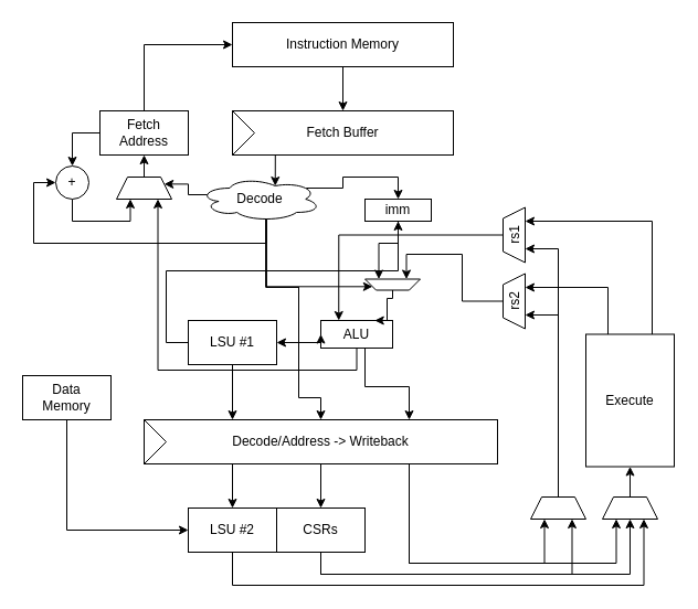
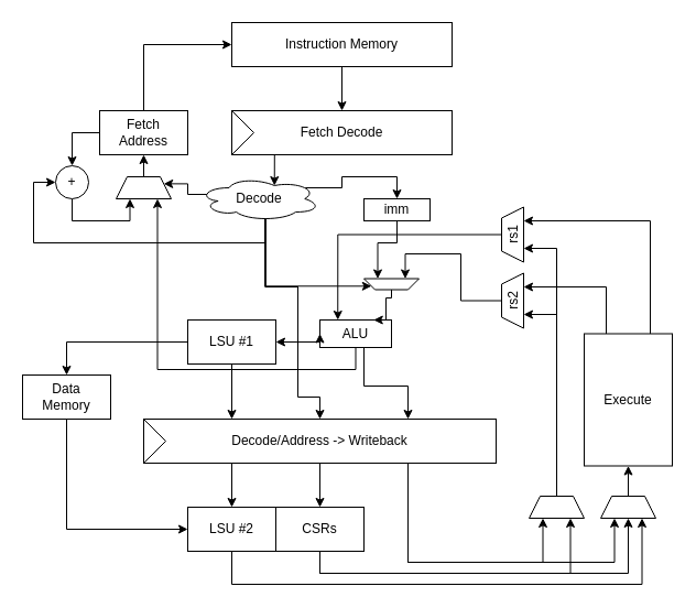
- <mxCell id="3" value="Fetch Buffer" style="rounded=0;whiteSpace=wrap;html=1;" parent="1" vertex="1"><mxGeometry x="210" y="100" width="200" height="40" as="geometry" /></mxCell>
+ <mxCell id="3" value="Fetch Decode" style="rounded=0;whiteSpace=wrap;html=1;" parent="1" vertex="1"><mxGeometry x="210" y="100" width="200" height="40" as="geometry" /></mxCell>
- <mxCell id="12" style="edgeStyle=orthogonalEdgeStyle;rounded=0;orthogonalLoop=1;jettySize=auto;html=1;exitX=0;exitY=0.5;exitDx=0;exitDy=0;" edge="1" parent="1" source="14" target="33"><mxGeometry relative="1" as="geometry" /></mxCell>
+ <mxCell id="12" style="edgeStyle=orthogonalEdgeStyle;rounded=0;orthogonalLoop=1;jettySize=auto;html=1;exitX=0;exitY=0.5;exitDx=0;exitDy=0;" edge="1" parent="1" source="14" target="16"><mxGeometry relative="1" as="geometry" /></mxCell>
